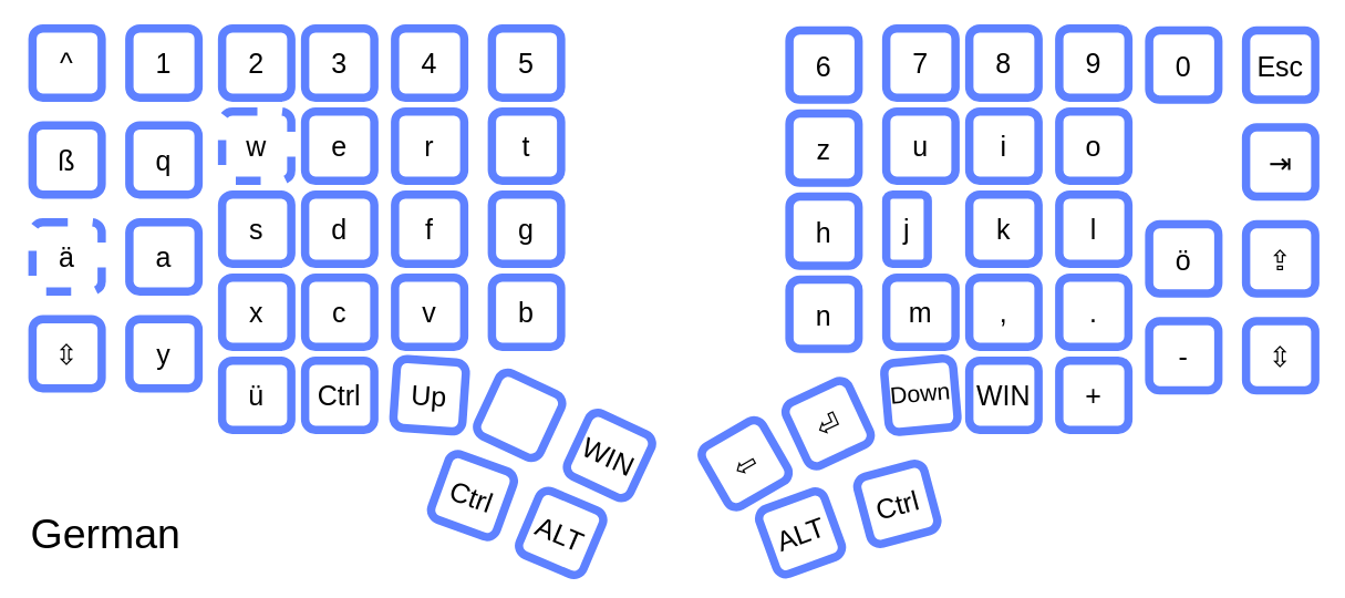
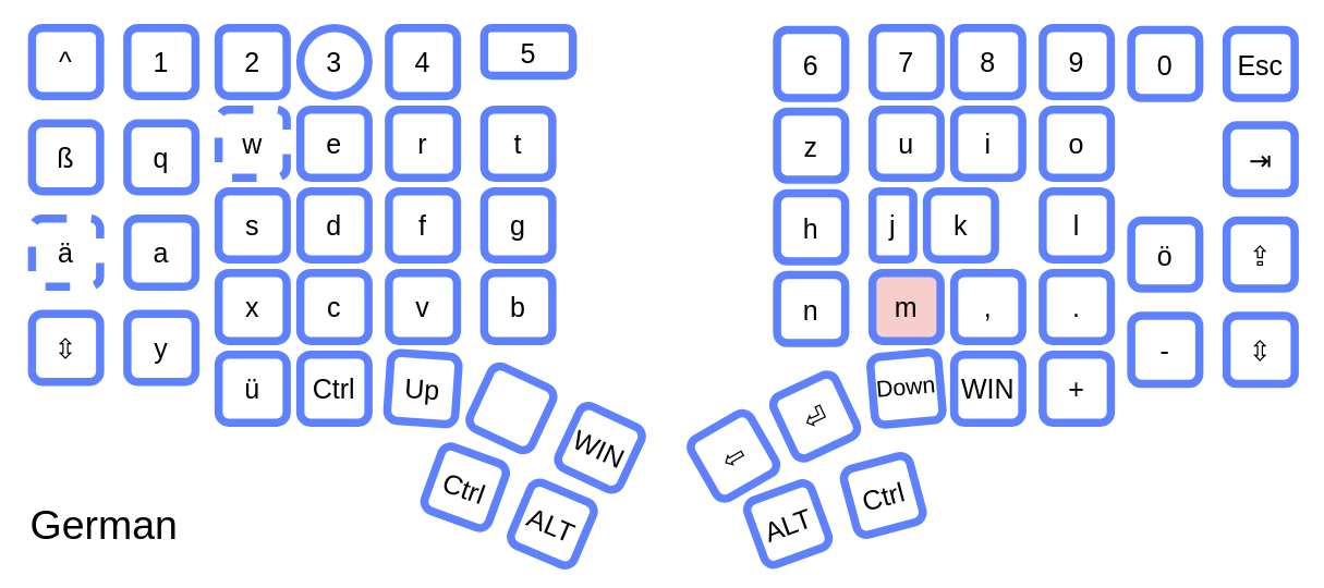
- <mxCell id="15" value="&lt;font style=&quot;font-size: 20px;&quot;&gt;3&lt;/font&gt;" style="rounded=1;whiteSpace=wrap;html=1;strokeWidth=6;strokeColor=#5E81FF;" parent="1" vertex="1"><mxGeometry x="220" y="20" width="50" height="50" as="geometry" /></mxCell>
+ <mxCell id="15" value="&lt;font style=&quot;font-size: 20px;&quot;&gt;3&lt;/font&gt;" style="ellipse;whiteSpace=wrap;html=1;strokeWidth=6;strokeColor=#5E81FF;" parent="1" vertex="1"><mxGeometry x="220" y="20" width="50" height="50" as="geometry" /></mxCell>
- <mxCell id="23" value="&lt;font style=&quot;font-size: 20px;&quot;&gt;5&lt;/font&gt;" style="rounded=1;whiteSpace=wrap;html=1;strokeWidth=6;strokeColor=#5E81FF;" parent="1" vertex="1"><mxGeometry x="355" y="20" width="50" height="50" as="geometry" /></mxCell>
+ <mxCell id="23" value="&lt;font style=&quot;font-size: 20px;&quot;&gt;5&lt;/font&gt;" style="rounded=1;whiteSpace=wrap;html=1;strokeWidth=6;strokeColor=#5E81FF;" parent="1" vertex="1"><mxGeometry x="355" y="20" width="65" height="35" as="geometry" /></mxCell>
- <mxCell id="50" value="&lt;font style=&quot;font-size: 20px;&quot;&gt;k&lt;/font&gt;" style="rounded=1;whiteSpace=wrap;html=1;strokeWidth=6;strokeColor=#5E81FF;" parent="1" vertex="1"><mxGeometry x="700" y="140" width="50" height="50" as="geometry" /></mxCell>
+ <mxCell id="50" value="&lt;font style=&quot;font-size: 20px;&quot;&gt;k&lt;/font&gt;" style="rounded=1;whiteSpace=wrap;html=1;strokeWidth=6;strokeColor=#5E81FF;" parent="1" vertex="1"><mxGeometry x="680" y="140" width="50" height="50" as="geometry" /></mxCell>
- <mxCell id="46" value="&lt;font style=&quot;font-size: 20px;&quot;&gt;m&lt;/font&gt;" style="rounded=1;whiteSpace=wrap;html=1;strokeWidth=6;strokeColor=#5E81FF;" parent="1" vertex="1"><mxGeometry x="640" y="200" width="50" height="50" as="geometry" /></mxCell>
+ <mxCell id="46" value="&lt;font style=&quot;font-size: 20px;&quot;&gt;m&lt;/font&gt;" style="rounded=1;whiteSpace=wrap;html=1;strokeWidth=6;strokeColor=#5E81FF;fillColor=#f8cecc;" parent="1" vertex="1"><mxGeometry x="640" y="200" width="50" height="50" as="geometry" /></mxCell>
